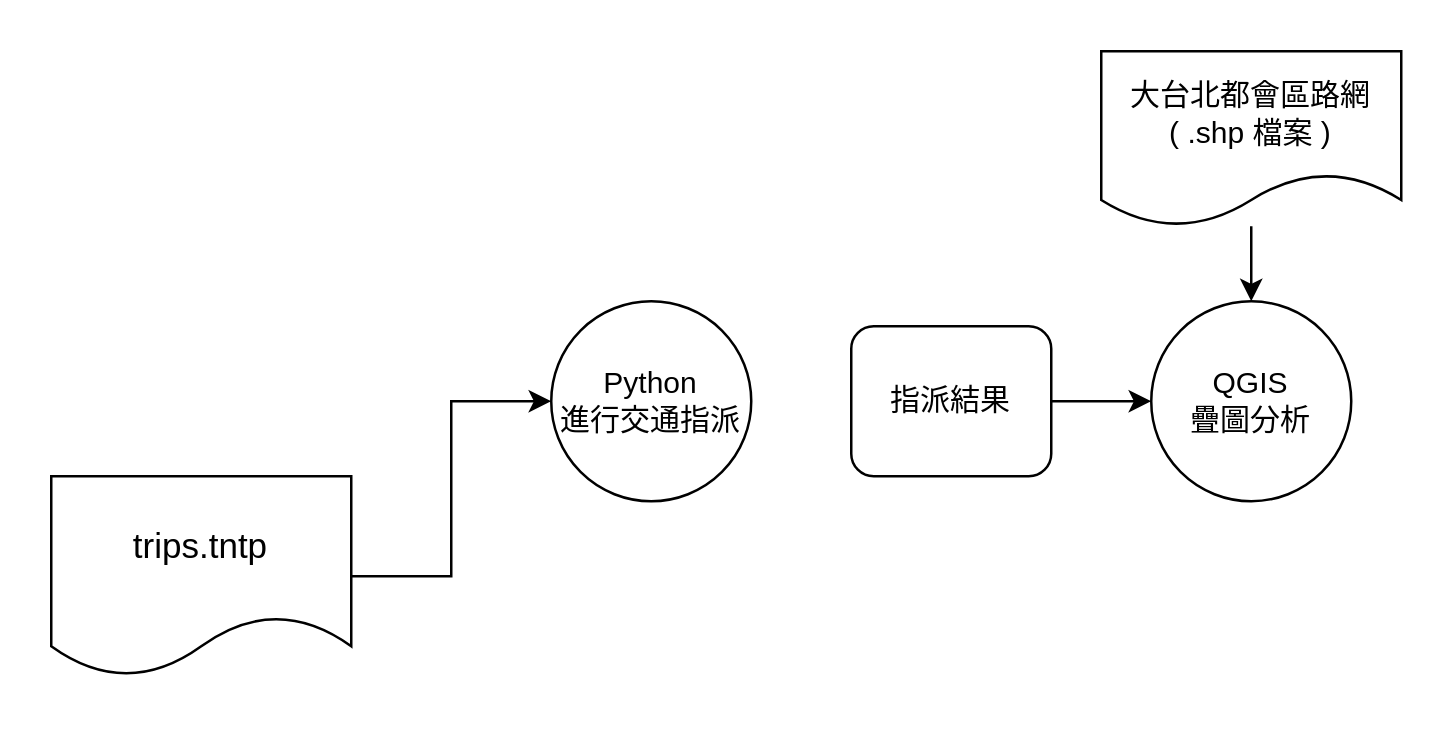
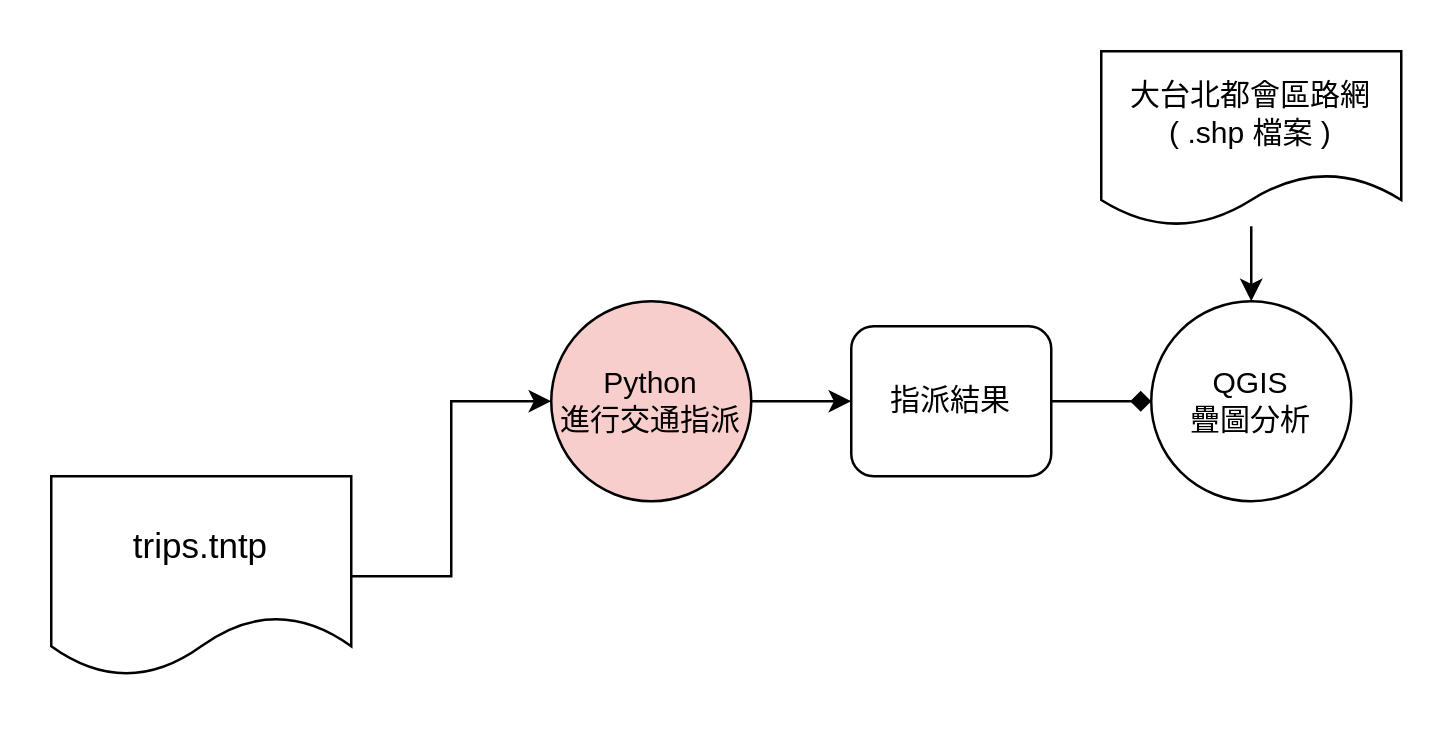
- <mxCell id="5" value="Python&lt;div&gt;進行交通指派&lt;/div&gt;" style="ellipse;whiteSpace=wrap;html=1;aspect=fixed;" vertex="1" parent="1"><mxGeometry x="220" y="120" width="80" height="80" as="geometry" /></mxCell>
+ <mxCell id="5" value="Python&lt;div&gt;進行交通指派&lt;/div&gt;" style="ellipse;whiteSpace=wrap;html=1;aspect=fixed;fillColor=#f8cecc;" vertex="1" parent="1"><mxGeometry x="220" y="120" width="80" height="80" as="geometry" /></mxCell>
+ <mxCell id="4" value="" style="edgeStyle=orthogonalEdgeStyle;rounded=0;orthogonalLoop=1;jettySize=auto;html=1;" edge="1" parent="1" source="5" target="7"><mxGeometry relative="1" as="geometry" /></mxCell>
- <mxCell id="6" value="" style="edgeStyle=orthogonalEdgeStyle;rounded=0;orthogonalLoop=1;jettySize=auto;html=1;" edge="1" parent="1" source="7" target="8"><mxGeometry relative="1" as="geometry" /></mxCell>
+ <mxCell id="6" value="" style="edgeStyle=orthogonalEdgeStyle;rounded=0;orthogonalLoop=1;jettySize=auto;html=1;endArrow=diamond;" edge="1" parent="1" source="7" target="8"><mxGeometry relative="1" as="geometry" /></mxCell>
